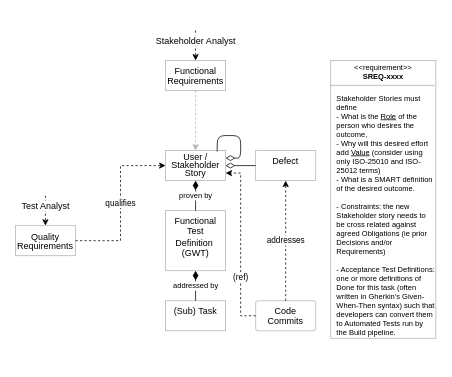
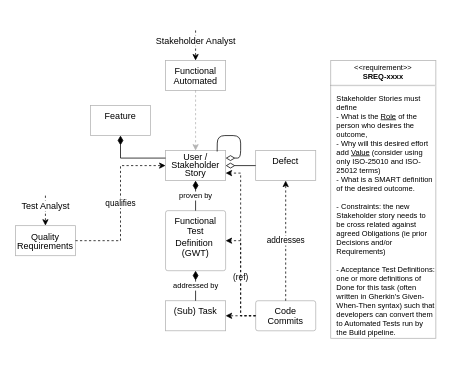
- <mxCell id="22" value="Functional&lt;br&gt;Requirements" style="rounded=0;whiteSpace=wrap;html=1;strokeWidth=1;fillColor=none;fontSize=12;align=center;opacity=30;horizontal=1;verticalAlign=top;arcSize=6;container=0;absoluteArcSize=1;recursiveResize=0;" vertex="1" parent="1"><mxGeometry x="220" y="80" width="80" height="40" as="geometry" /></mxCell>
+ <mxCell id="22" value="Functional&lt;br&gt;Automated" style="rounded=0;whiteSpace=wrap;html=1;strokeWidth=1;fillColor=none;fontSize=12;align=center;opacity=30;horizontal=1;verticalAlign=top;arcSize=6;container=0;absoluteArcSize=1;recursiveResize=0;" vertex="1" parent="1"><mxGeometry x="220" y="80" width="80" height="40" as="geometry" /></mxCell>
+ <mxCell id="19" value="Feature" style="rounded=0;whiteSpace=wrap;html=1;strokeWidth=1;fillColor=none;fontSize=12;align=center;opacity=30;horizontal=1;verticalAlign=top;arcSize=6;container=0;absoluteArcSize=1;recursiveResize=0;" vertex="1" parent="1"><mxGeometry x="120" y="140" width="80" height="40" as="geometry" /></mxCell>
+ <mxCell id="16" value="" style="html=1;endArrow=diamondThin;endFill=1;edgeStyle=elbowEdgeStyle;elbow=vertical;endSize=10;strokeColor=#000000;fontSize=10;entryX=0.5;entryY=1;entryDx=0;entryDy=0;exitX=0;exitY=0.25;exitDx=0;exitDy=0;rounded=0;" edge="1" parent="1" source="20" target="19"><mxGeometry width="160" relative="1" as="geometry"><mxPoint x="240" y="220" as="sourcePoint" /><mxPoint x="160" y="160" as="targetPoint" /><Array as="points"><mxPoint x="170" y="210" /></Array></mxGeometry></mxCell>
- <mxCell id="23" value="Functional Test Definition&amp;nbsp; (GWT)" style="rounded=0;whiteSpace=wrap;html=1;strokeWidth=1;fillColor=none;fontSize=12;align=center;opacity=30;horizontal=1;verticalAlign=top;arcSize=6;container=0;absoluteArcSize=1;recursiveResize=0;" vertex="1" parent="1"><mxGeometry x="220" y="280" width="80" height="80" as="geometry" /></mxCell>
+ <mxCell id="23" value="Functional Test Definition&amp;nbsp; (GWT)" style="whiteSpace=wrap;html=1;strokeWidth=1;fillColor=none;fontSize=12;align=center;opacity=30;horizontal=1;verticalAlign=top;arcSize=6;container=0;absoluteArcSize=1;recursiveResize=0;rounded=1;" vertex="1" parent="1"><mxGeometry x="220" y="280" width="80" height="80" as="geometry" /></mxCell>
+ <mxCell id="11" style="edgeStyle=elbowEdgeStyle;rounded=0;orthogonalLoop=1;jettySize=auto;html=1;entryX=1;entryY=0.5;entryDx=0;entryDy=0;fontSize=8;dashed=1;exitX=0;exitY=0.5;exitDx=0;exitDy=0;" edge="1" parent="1" source="12" target="23"><mxGeometry relative="1" as="geometry"><mxPoint x="100" y="190" as="sourcePoint" /><mxPoint x="260" y="190" as="targetPoint" /></mxGeometry></mxCell>
+ <mxCell id="4" style="edgeStyle=none;rounded=0;orthogonalLoop=1;jettySize=auto;html=1;entryX=1;entryY=0.5;entryDx=0;entryDy=0;dashed=1;fillColor=#ffffff;gradientColor=#FFE599;" edge="1" parent="1" source="12" target="15"><mxGeometry relative="1" as="geometry" /></mxCell>
